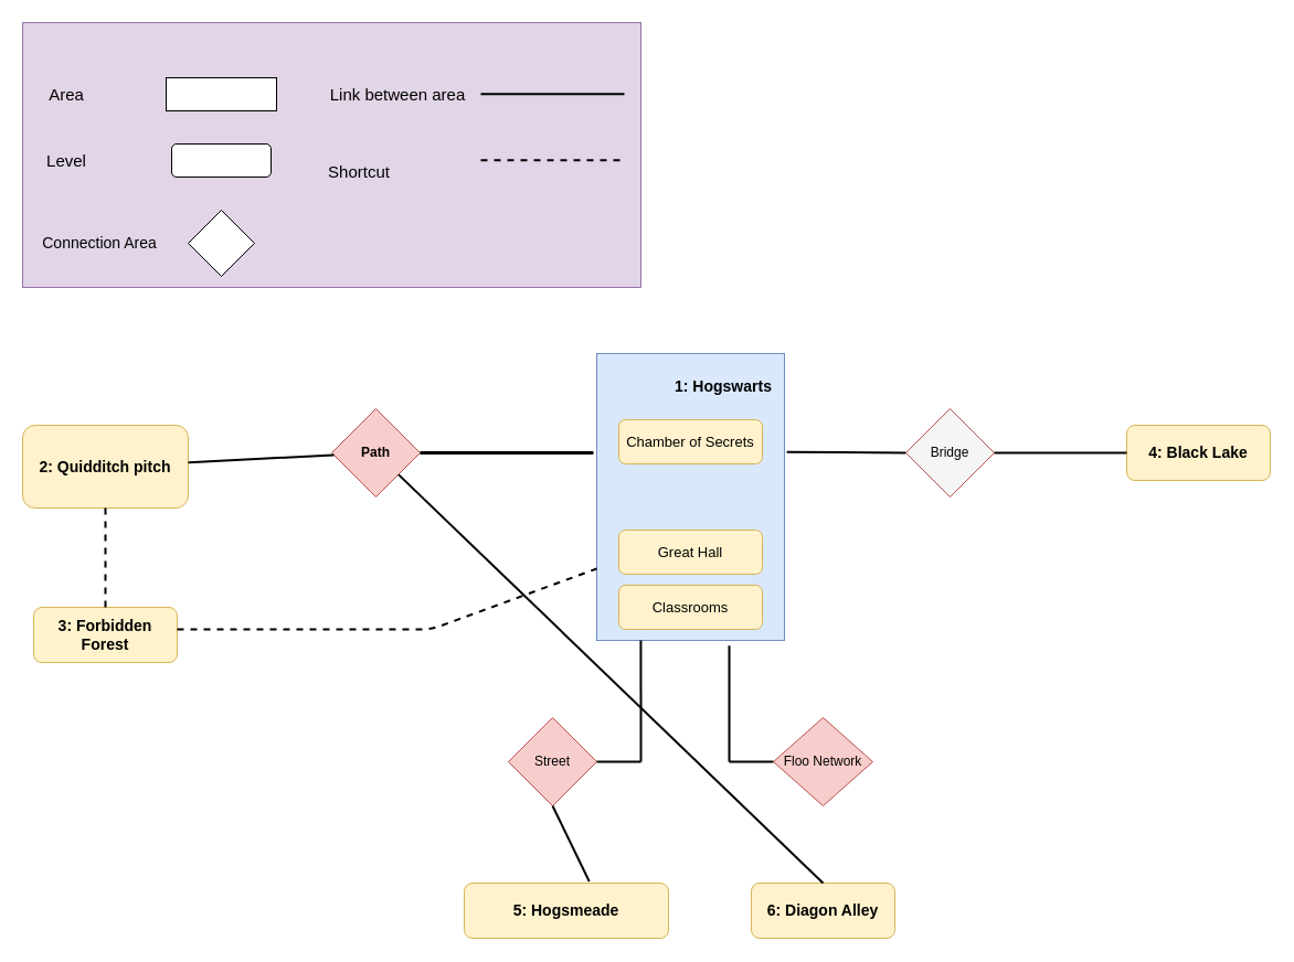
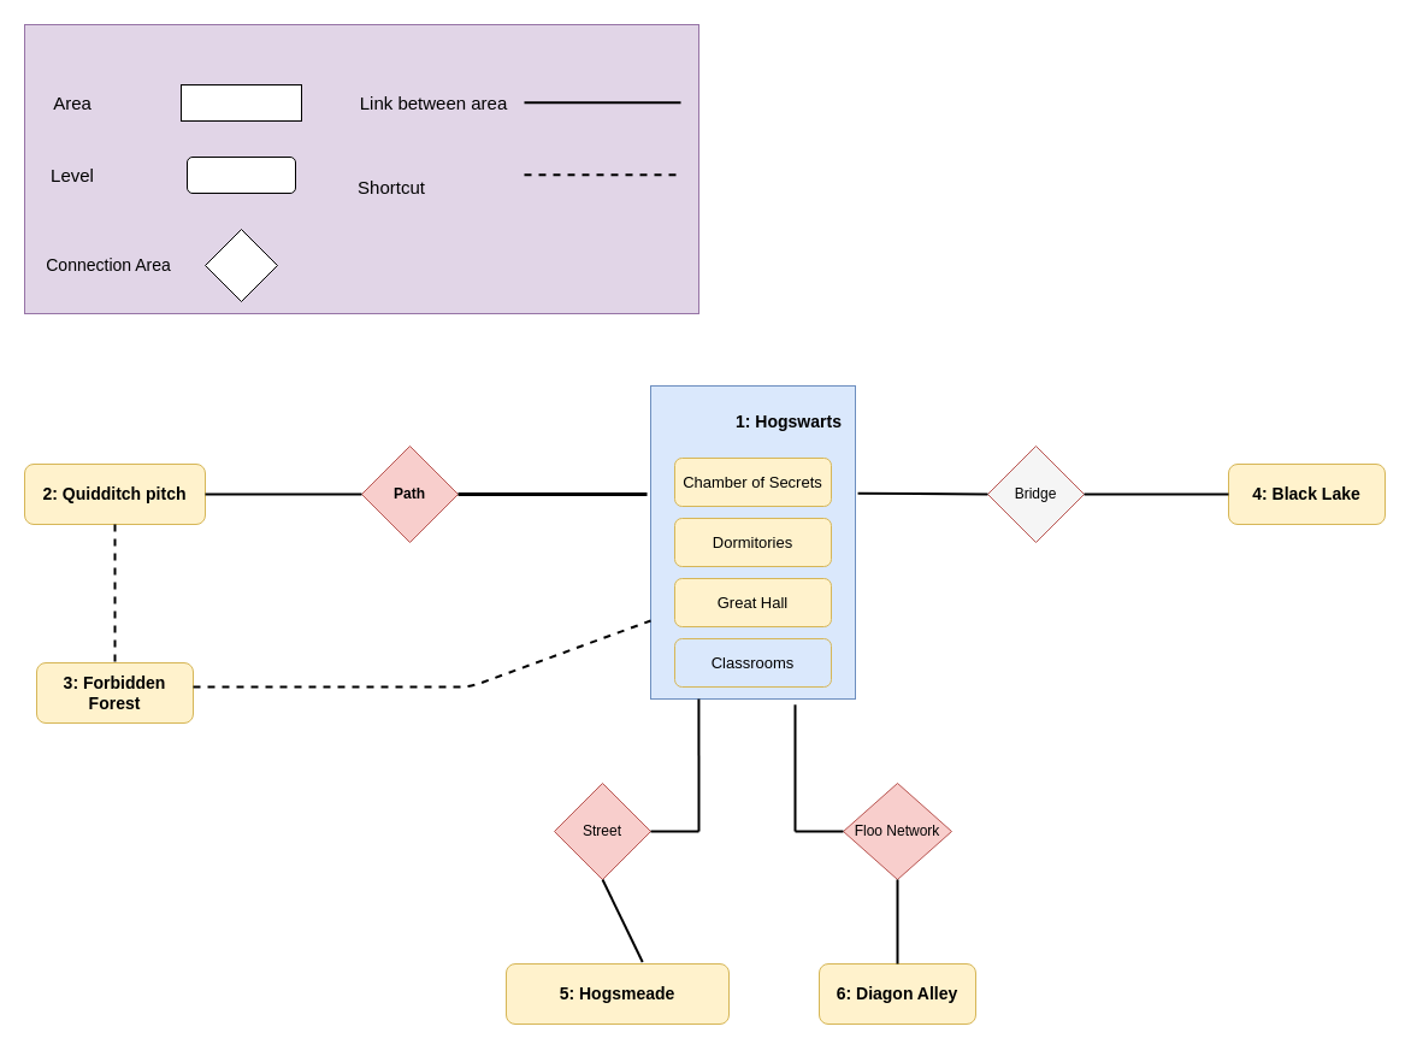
- <mxCell id="7" value="&lt;font size=&quot;1&quot;&gt;&lt;b style=&quot;font-size: 14px&quot;&gt;2: Quidditch pitch&lt;/b&gt;&lt;/font&gt;" style="rounded=1;whiteSpace=wrap;html=1;fillColor=#fff2cc;strokeColor=#d6b656;" parent="1" vertex="1"><mxGeometry x="20" y="385" width="150" height="75" as="geometry" /></mxCell>
+ <mxCell id="7" value="&lt;font size=&quot;1&quot;&gt;&lt;b style=&quot;font-size: 14px&quot;&gt;2: Quidditch pitch&lt;/b&gt;&lt;/font&gt;" style="rounded=1;whiteSpace=wrap;html=1;fillColor=#fff2cc;strokeColor=#d6b656;" parent="1" vertex="1"><mxGeometry x="20" y="385" width="150" height="50" as="geometry" /></mxCell>
+ <mxCell id="23" value="&lt;span style=&quot;font-family: &amp;#34;helvetica&amp;#34; ; font-size: 13px&quot;&gt;Dormitories&lt;/span&gt;" style="rounded=1;whiteSpace=wrap;html=1;fillColor=#fff2cc;strokeColor=#d6b656;" parent="1" vertex="1"><mxGeometry x="560" y="430" width="130" height="40" as="geometry" /></mxCell>
- <mxCell id="40" value="&lt;span style=&quot;font-family: &amp;#34;helvetica&amp;#34; ; font-size: 13px&quot;&gt;Classrooms&lt;/span&gt;" style="rounded=1;whiteSpace=wrap;html=1;fillColor=#fff2cc;strokeColor=#d6b656;" parent="1" vertex="1"><mxGeometry x="560" y="530" width="130" height="40" as="geometry" /></mxCell>
+ <mxCell id="40" value="&lt;span style=&quot;font-family: &amp;#34;helvetica&amp;#34; ; font-size: 13px&quot;&gt;Classrooms&lt;/span&gt;" style="rounded=1;whiteSpace=wrap;html=1;fillColor=#dae8fc;strokeColor=#d6b656;" parent="1" vertex="1"><mxGeometry x="560" y="530" width="130" height="40" as="geometry" /></mxCell>
- <mxCell id="39" value="" style="endArrow=none;html=1;strokeColor=#000000;strokeWidth=2;exitX=0.5;exitY=0;exitDx=0;exitDy=0;" parent="1" source="36" target="2" edge="1"><mxGeometry width="50" height="50" relative="1" as="geometry"><mxPoint x="690" y="730" as="sourcePoint" /><mxPoint x="740" y="680" as="targetPoint" /></mxGeometry></mxCell>
+ <mxCell id="39" value="" style="endArrow=none;html=1;strokeColor=#000000;strokeWidth=2;entryX=0.5;entryY=1;entryDx=0;entryDy=0;exitX=0.5;exitY=0;exitDx=0;exitDy=0;" parent="1" source="36" target="3" edge="1"><mxGeometry width="50" height="50" relative="1" as="geometry"><mxPoint x="690" y="730" as="sourcePoint" /><mxPoint x="740" y="680" as="targetPoint" /></mxGeometry></mxCell>
